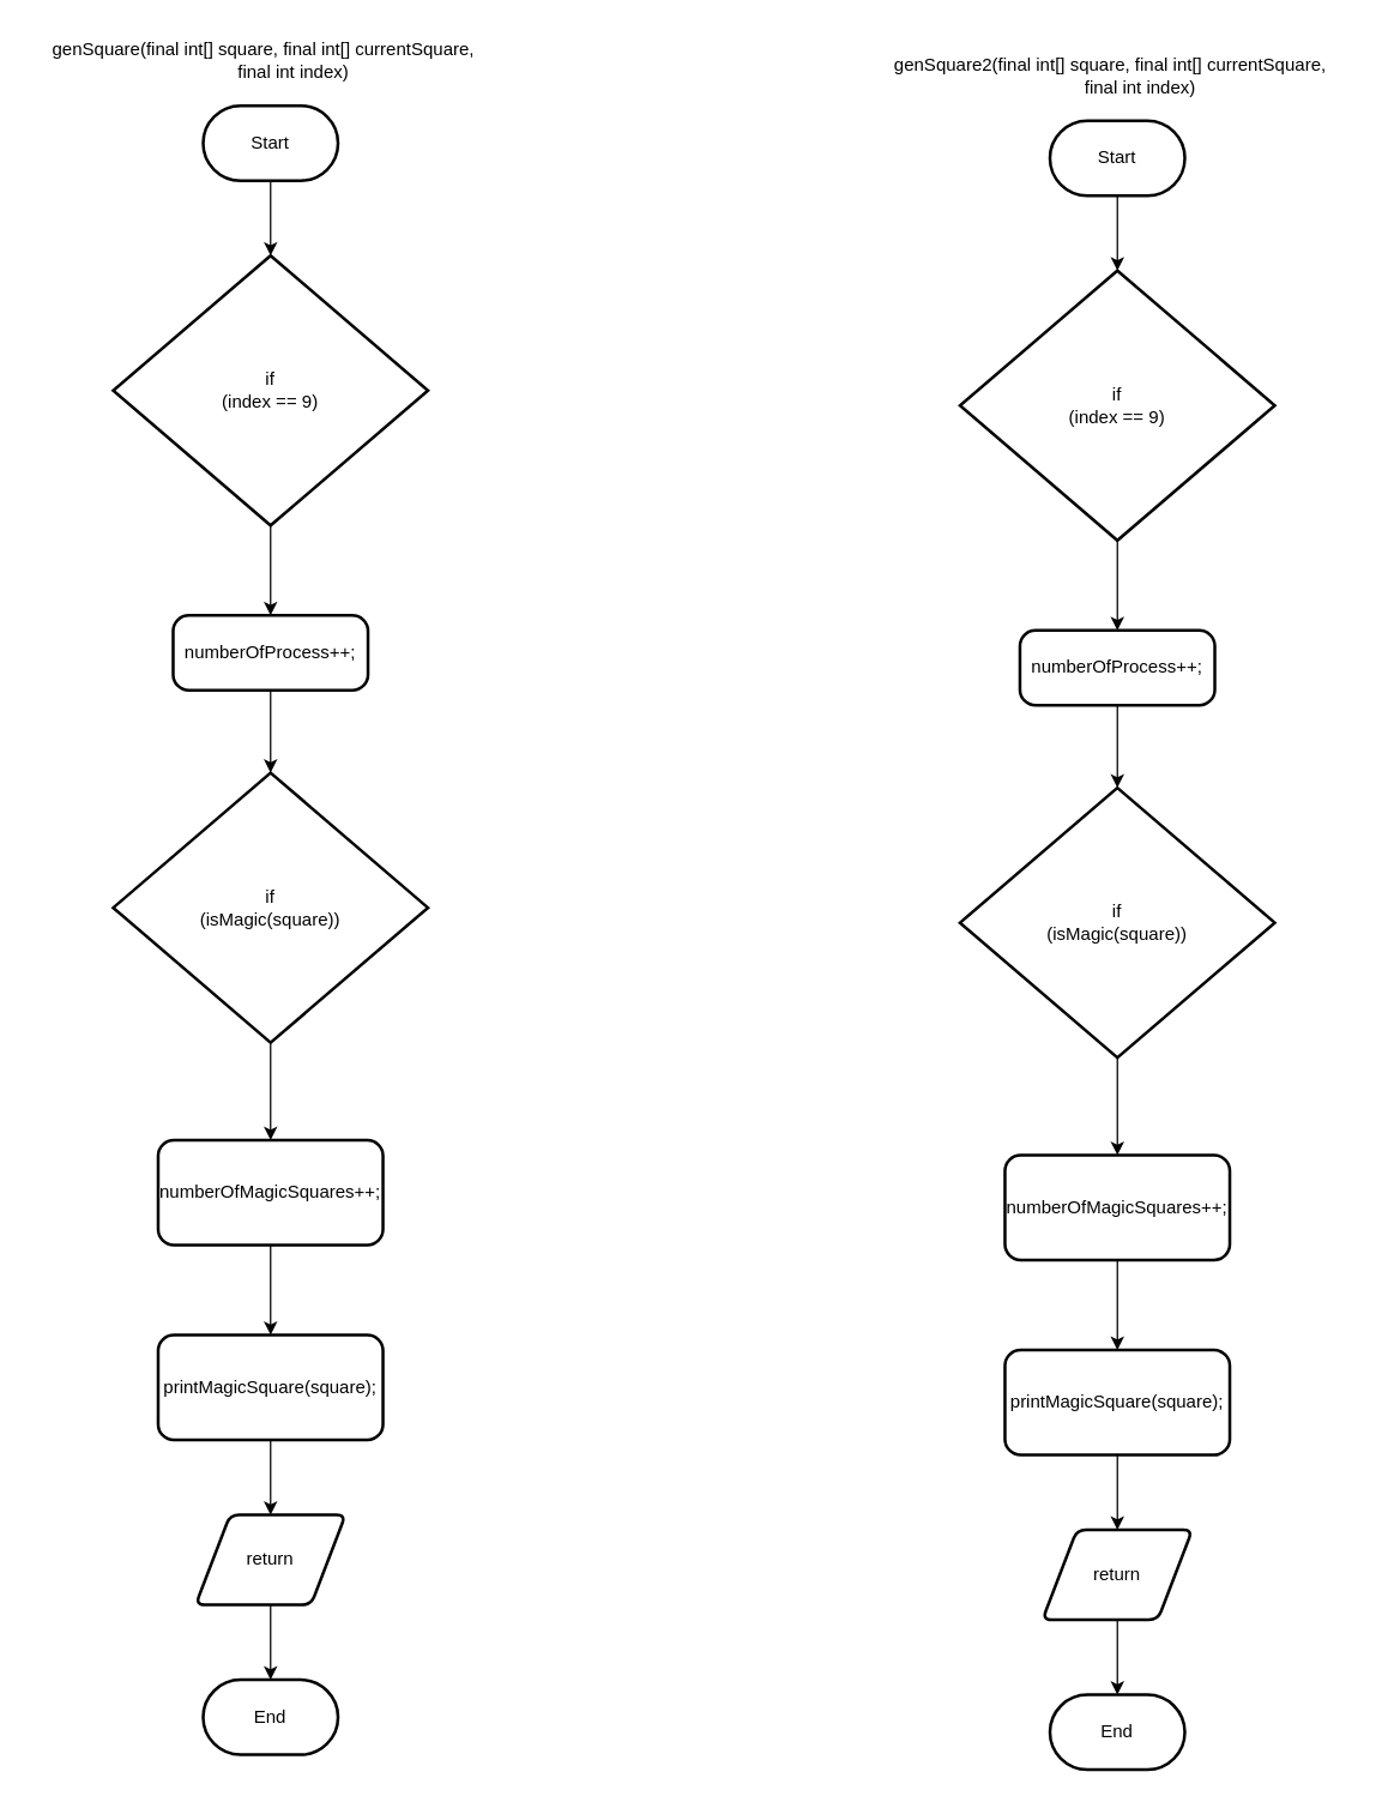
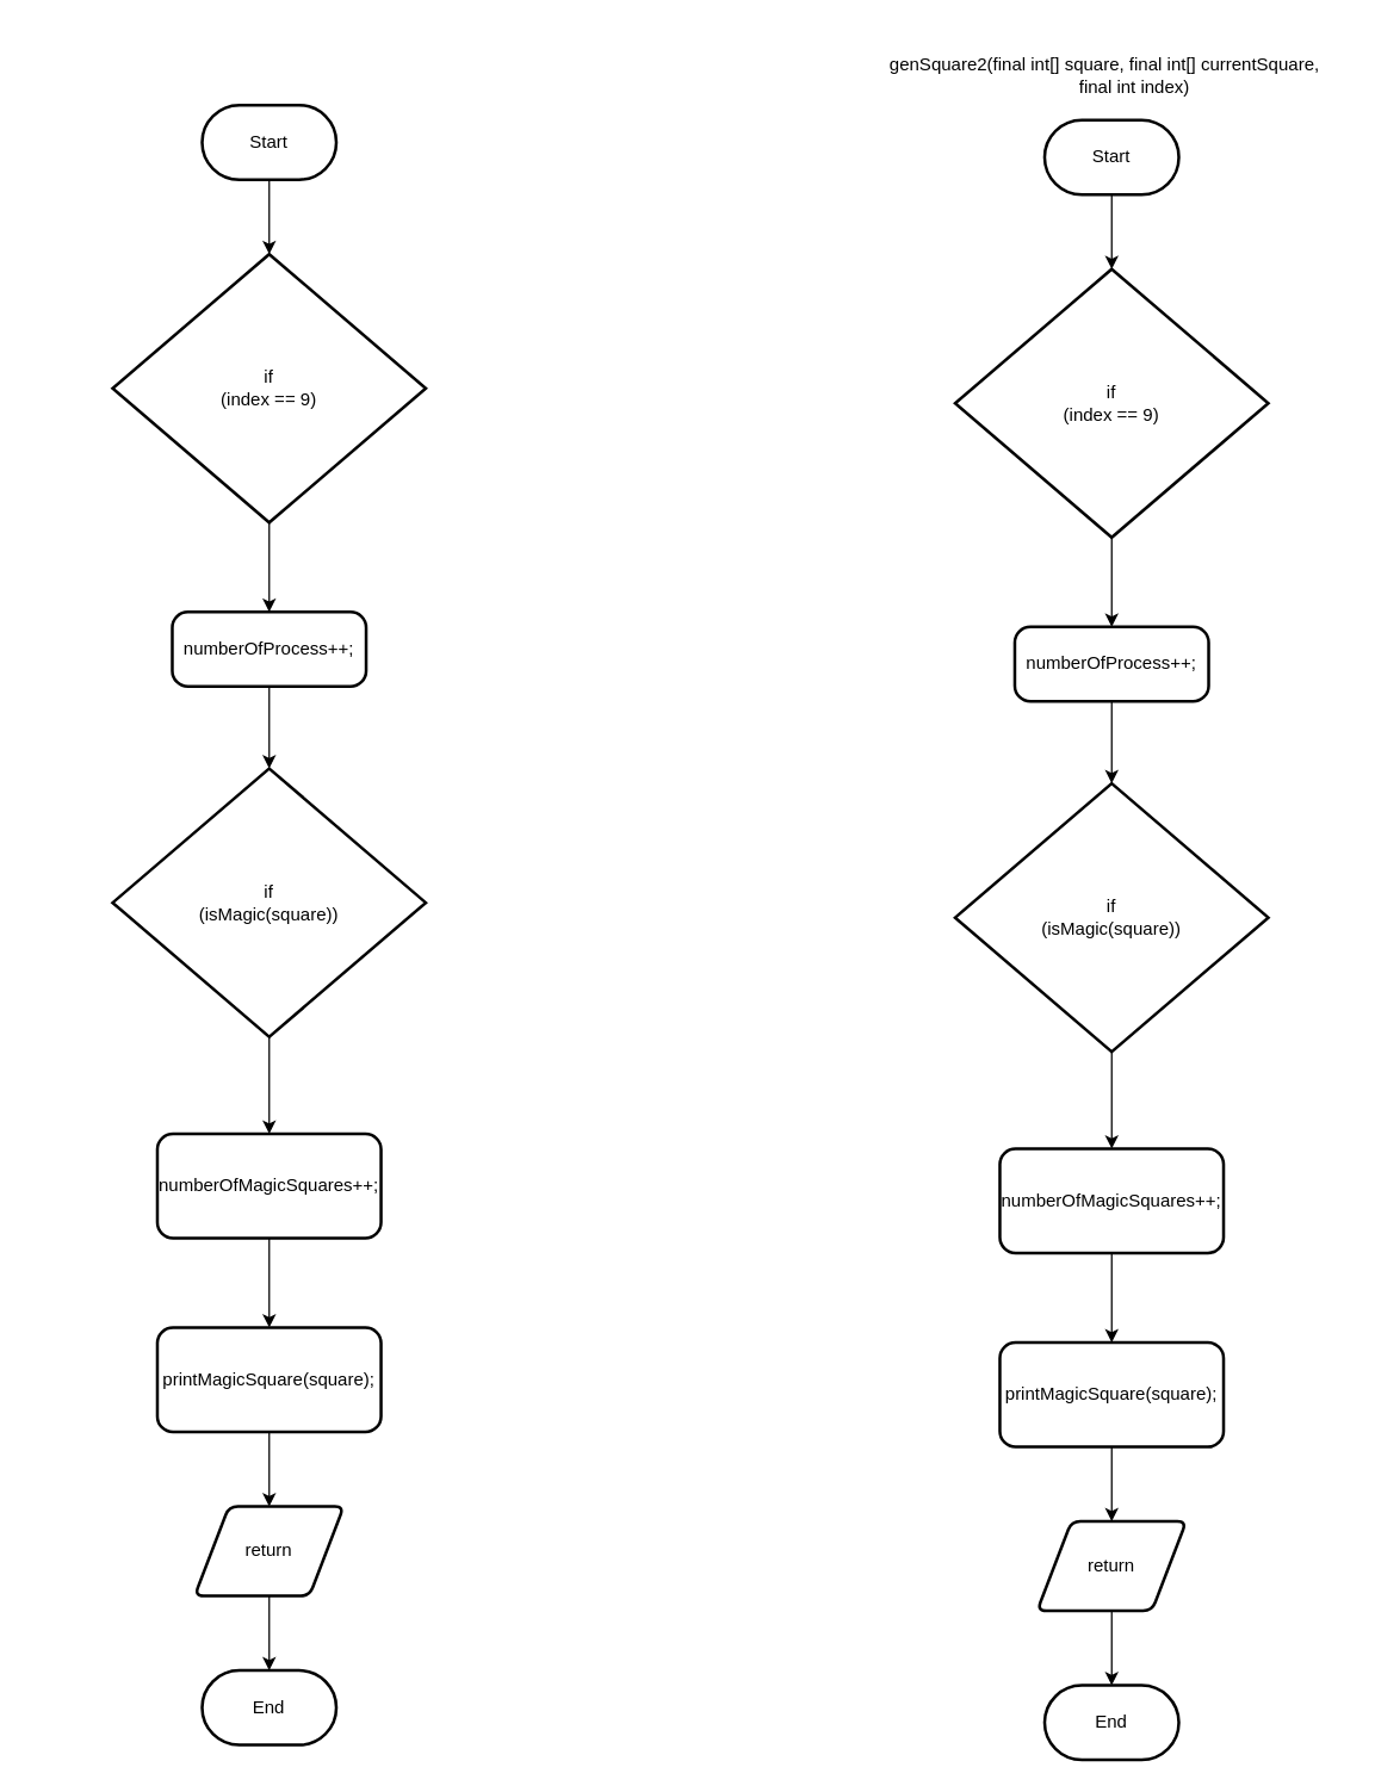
- <mxCell id="17" value="&lt;div&gt;genSquare(final int[] square, final int[] currentSquare,&lt;/div&gt;&lt;div&gt;&amp;nbsp; &amp;nbsp; &amp;nbsp; &amp;nbsp; &amp;nbsp; &amp;nbsp; final int index)&lt;/div&gt;" style="text;html=1;align=center;verticalAlign=middle;resizable=0;points=[];autosize=1;strokeColor=none;fillColor=none;" parent="1" vertex="1"><mxGeometry x="20" y="20" width="310" height="40" as="geometry" /></mxCell>
